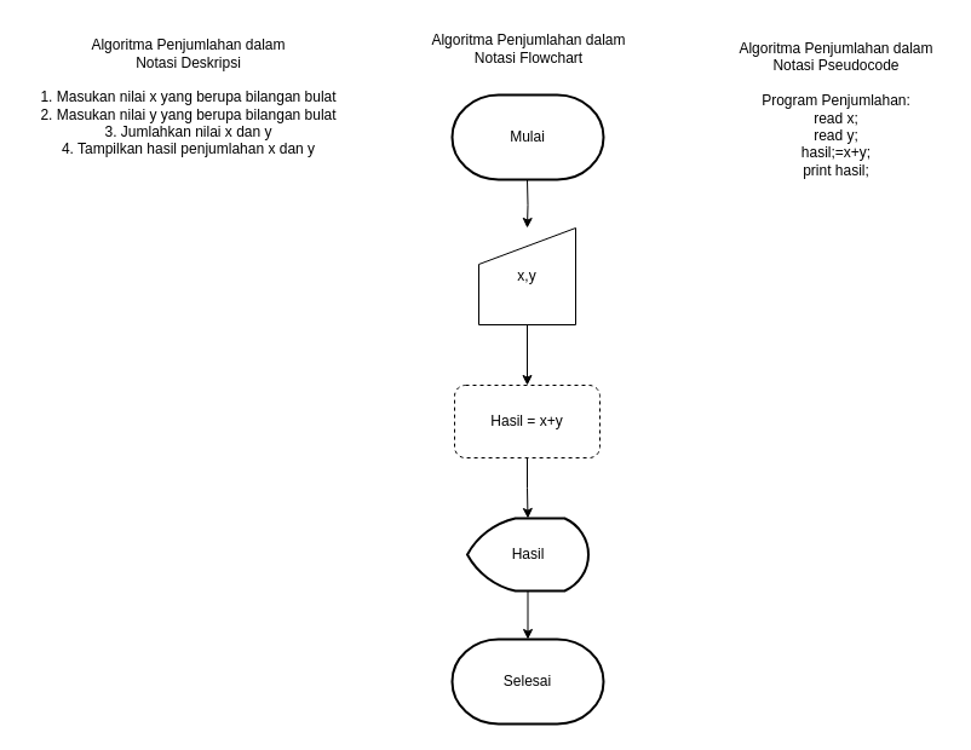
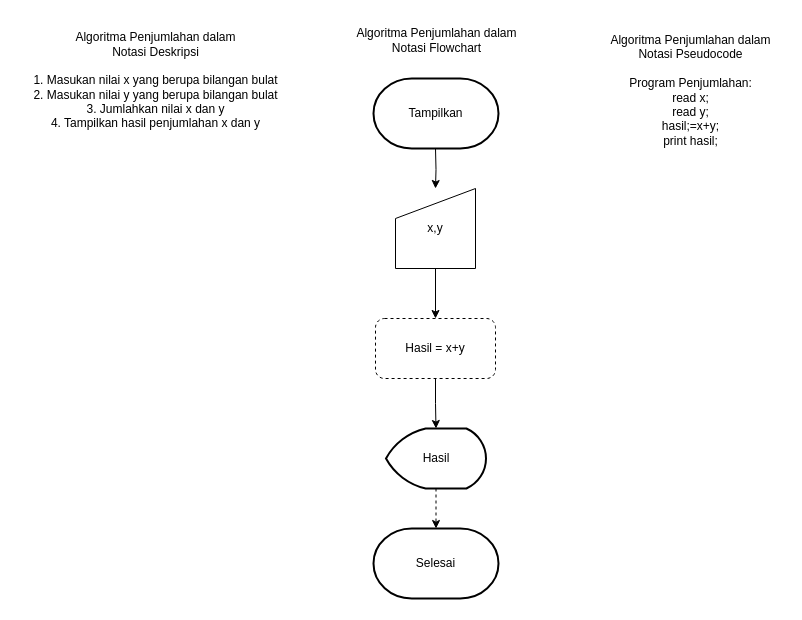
- <mxCell id="8" value="Mulai" style="strokeWidth=2;html=1;shape=mxgraph.flowchart.terminator;whiteSpace=wrap;" vertex="1" parent="1"><mxGeometry x="373" y="78" width="125" height="70" as="geometry" /></mxCell>
+ <mxCell id="8" value="Tampilkan" style="strokeWidth=2;html=1;shape=mxgraph.flowchart.terminator;whiteSpace=wrap;" vertex="1" parent="1"><mxGeometry x="373" y="78" width="125" height="70" as="geometry" /></mxCell>
- <mxCell id="9" value="" style="edgeStyle=orthogonalEdgeStyle;rounded=0;orthogonalLoop=1;jettySize=auto;html=1;" edge="1" parent="1" source="10" target="7"><mxGeometry relative="1" as="geometry" /></mxCell>
+ <mxCell id="9" value="" style="edgeStyle=orthogonalEdgeStyle;rounded=0;orthogonalLoop=1;jettySize=auto;html=1;dashed=1;" edge="1" parent="1" source="10" target="7"><mxGeometry relative="1" as="geometry" /></mxCell>
